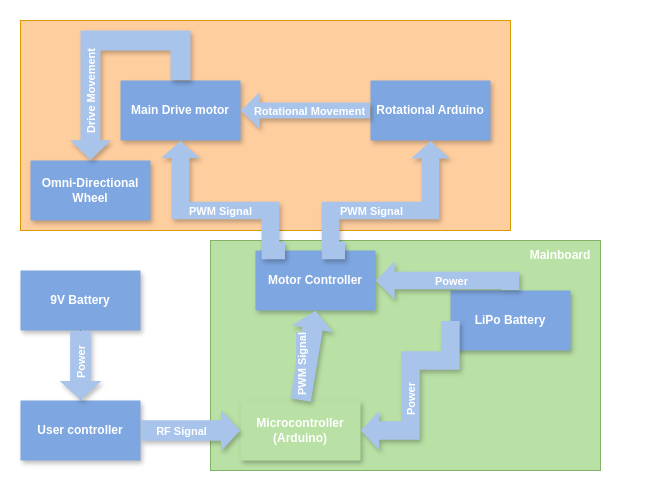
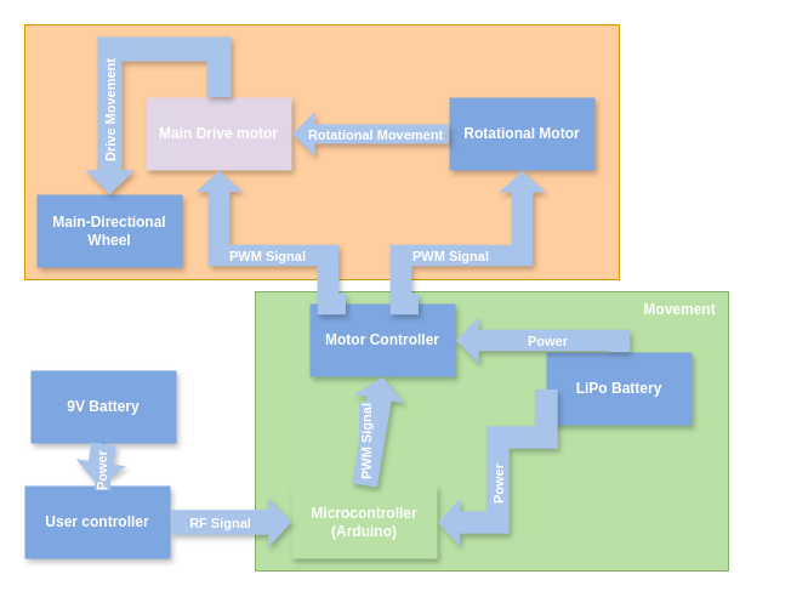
- <mxCell id="4" value="Main Drive motor" style="rounded=0;whiteSpace=wrap;html=1;fontColor=#FFFFFF;strokeColor=none;fillColor=#7EA6E0;fontStyle=1;shadow=1;" parent="1" vertex="1"><mxGeometry x="120" y="80" width="120" height="60" as="geometry" /></mxCell>
+ <mxCell id="4" value="Main Drive motor" style="rounded=0;whiteSpace=wrap;html=1;fontColor=#FFFFFF;strokeColor=none;fillColor=#e1d5e7;fontStyle=1;shadow=1;" parent="1" vertex="1"><mxGeometry x="120" y="80" width="120" height="60" as="geometry" /></mxCell>
- <mxCell id="5" value="Rotational Arduino" style="rounded=0;whiteSpace=wrap;html=1;fontColor=#FFFFFF;strokeColor=none;fillColor=#7EA6E0;fontStyle=1;shadow=1;" parent="1" vertex="1"><mxGeometry x="370" y="80" width="120" height="60" as="geometry" /></mxCell>
+ <mxCell id="5" value="Rotational Motor" style="rounded=0;whiteSpace=wrap;html=1;fontColor=#FFFFFF;strokeColor=none;fillColor=#7EA6E0;fontStyle=1;shadow=1;" parent="1" vertex="1"><mxGeometry x="370" y="80" width="120" height="60" as="geometry" /></mxCell>
- <mxCell id="9" value="Omni-Directional Wheel" style="rounded=0;whiteSpace=wrap;html=1;fontColor=#FFFFFF;strokeColor=none;fillColor=#7EA6E0;fontStyle=1;shadow=1;" parent="1" vertex="1"><mxGeometry x="30" y="160" width="120" height="60" as="geometry" /></mxCell>
+ <mxCell id="9" value="Main-Directional Wheel" style="rounded=0;whiteSpace=wrap;html=1;fontColor=#FFFFFF;strokeColor=none;fillColor=#7EA6E0;fontStyle=1;shadow=1;" parent="1" vertex="1"><mxGeometry x="30" y="160" width="120" height="60" as="geometry" /></mxCell>
- <mxCell id="27" value="&lt;b&gt;&lt;font color=&quot;#ffffff&quot;&gt;Mainboard&lt;/font&gt;&lt;/b&gt;" style="text;html=1;strokeColor=none;fillColor=none;align=center;verticalAlign=middle;whiteSpace=wrap;rounded=0;" parent="1" vertex="1"><mxGeometry x="490" y="240" width="140" height="30" as="geometry" /></mxCell>
+ <mxCell id="27" value="&lt;b&gt;&lt;font color=&quot;#ffffff&quot;&gt;Movement&lt;/font&gt;&lt;/b&gt;" style="text;html=1;strokeColor=none;fillColor=none;align=center;verticalAlign=middle;whiteSpace=wrap;rounded=0;" parent="1" vertex="1"><mxGeometry x="490" y="240" width="140" height="30" as="geometry" /></mxCell>
- <mxCell id="29" value="9V Battery" style="rounded=0;whiteSpace=wrap;html=1;fontColor=#FFFFFF;strokeColor=none;fillColor=#7EA6E0;fontStyle=1;shadow=1;" parent="1" vertex="1"><mxGeometry x="20" y="270" width="120" height="60" as="geometry" /></mxCell>
+ <mxCell id="29" value="9V Battery" style="rounded=0;whiteSpace=wrap;html=1;fontColor=#FFFFFF;strokeColor=none;fillColor=#7EA6E0;fontStyle=1;shadow=1;" parent="1" vertex="1"><mxGeometry x="25" y="305" width="120" height="60" as="geometry" /></mxCell>
